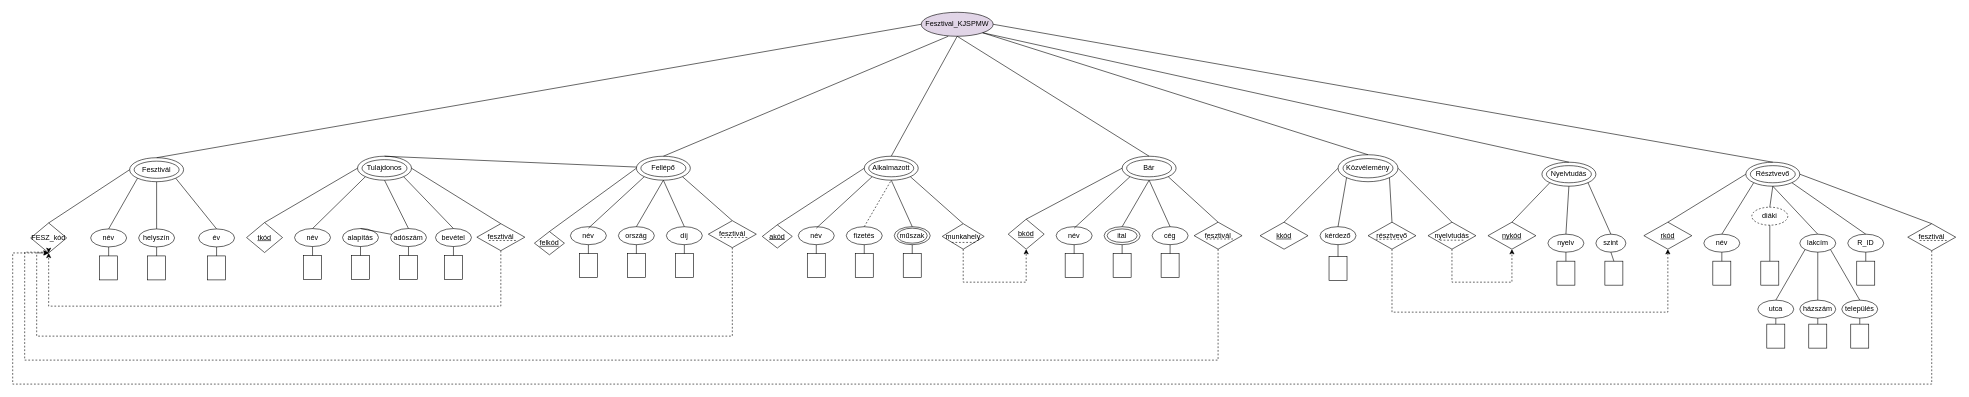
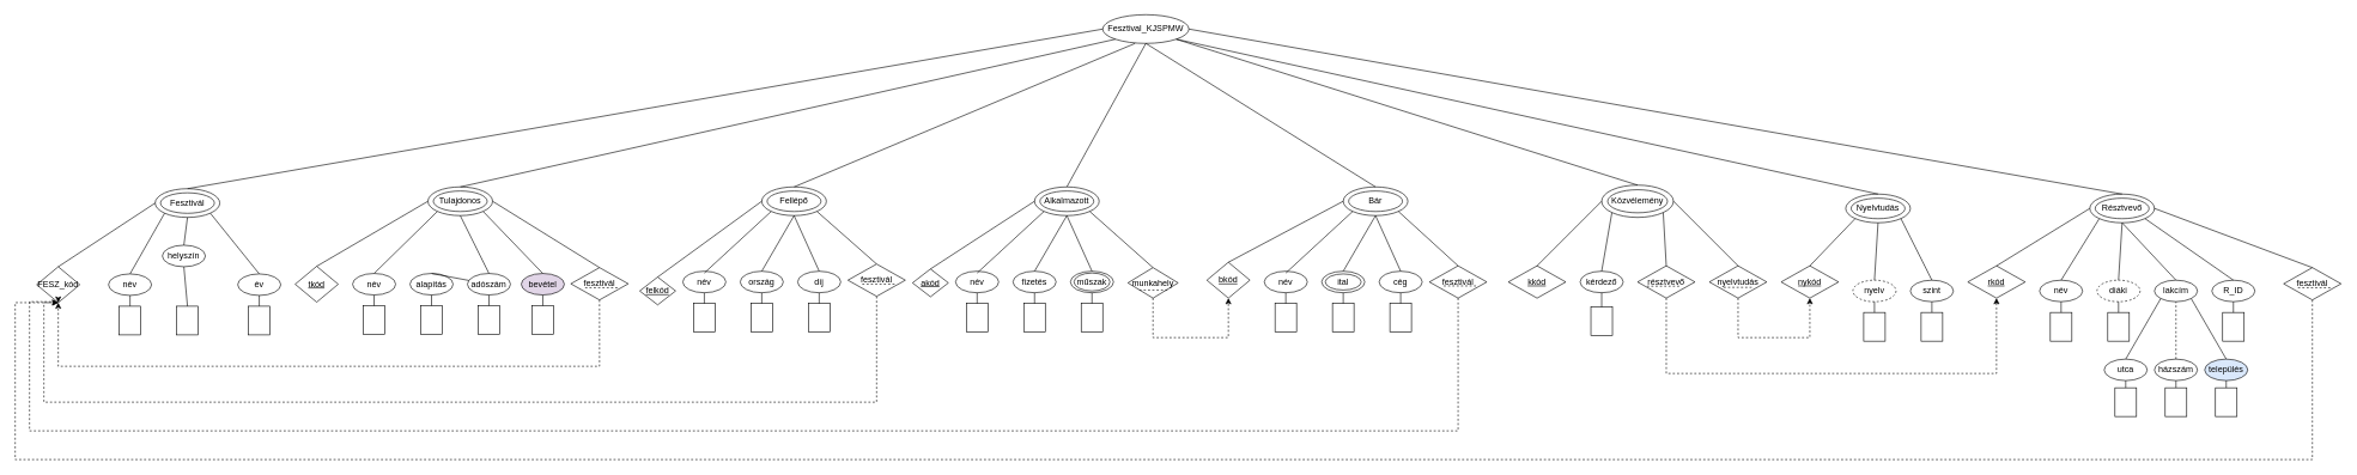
- <mxCell id="2" value="Fesztival_KJSPMW" style="ellipse;whiteSpace=wrap;html=1;fillColor=#e1d5e7;" parent="1" vertex="1"><mxGeometry x="1535" y="20" width="120" height="40" as="geometry" /></mxCell>
+ <mxCell id="2" value="Fesztival_KJSPMW" style="ellipse;whiteSpace=wrap;html=1;" parent="1" vertex="1"><mxGeometry x="1535" y="20" width="120" height="40" as="geometry" /></mxCell>
- <mxCell id="131" value="" style="endArrow=none;html=1;rounded=0;exitX=0.5;exitY=0;exitDx=0;exitDy=0;" parent="1" source="5" target="77" edge="1"><mxGeometry width="50" height="50" relative="1" as="geometry"><mxPoint x="860" y="500" as="sourcePoint" /><mxPoint x="1340" y="140" as="targetPoint" /></mxGeometry></mxCell>
+ <mxCell id="131" value="" style="endArrow=none;html=1;rounded=0;entryX=0;entryY=1;entryDx=0;entryDy=0;exitX=0.5;exitY=0;exitDx=0;exitDy=0;" parent="1" source="5" target="2" edge="1"><mxGeometry width="50" height="50" relative="1" as="geometry"><mxPoint x="860" y="500" as="sourcePoint" /><mxPoint x="1340" y="140" as="targetPoint" /></mxGeometry></mxCell>
- <mxCell id="55" value="" style="endArrow=none;html=1;rounded=0;entryX=0.5;entryY=1;entryDx=0;entryDy=0;exitX=0.5;exitY=0;exitDx=0;exitDy=0;dashed=1;" parent="1" source="52" target="50" edge="1"><mxGeometry width="50" height="50" relative="1" as="geometry"><mxPoint x="1120" y="470" as="sourcePoint" /><mxPoint x="1170" y="420" as="targetPoint" /></mxGeometry></mxCell>
+ <mxCell id="55" value="" style="endArrow=none;html=1;rounded=0;entryX=0.5;entryY=1;entryDx=0;entryDy=0;exitX=0.5;exitY=0;exitDx=0;exitDy=0;" parent="1" source="52" target="50" edge="1"><mxGeometry width="50" height="50" relative="1" as="geometry"><mxPoint x="1120" y="470" as="sourcePoint" /><mxPoint x="1170" y="420" as="targetPoint" /></mxGeometry></mxCell>
- <mxCell id="95" value="diáki" style="ellipse;whiteSpace=wrap;html=1;dashed=1;" parent="1" vertex="1"><mxGeometry x="2920" y="345" width="60" height="30" as="geometry" /></mxCell>
+ <mxCell id="95" value="diáki" style="ellipse;whiteSpace=wrap;html=1;dashed=1;" parent="1" vertex="1"><mxGeometry x="2920" y="390" width="60" height="30" as="geometry" /></mxCell>
- <mxCell id="21" value="helyszín" style="ellipse;whiteSpace=wrap;html=1;" parent="1" vertex="1"><mxGeometry x="230" y="381.25" width="60" height="30" as="geometry" /></mxCell>
+ <mxCell id="21" value="helyszín" style="ellipse;whiteSpace=wrap;html=1;" parent="1" vertex="1"><mxGeometry x="225" y="341.25" width="60" height="30" as="geometry" /></mxCell>
- <mxCell id="10" value="bevétel" style="ellipse;whiteSpace=wrap;html=1;" parent="1" vertex="1"><mxGeometry x="725" y="380.62" width="60" height="30" as="geometry" /></mxCell>
+ <mxCell id="10" value="bevétel" style="ellipse;whiteSpace=wrap;html=1;fillColor=#e1d5e7;" parent="1" vertex="1"><mxGeometry x="725" y="380.62" width="60" height="30" as="geometry" /></mxCell>
- <mxCell id="67" value="nyelv" style="ellipse;whiteSpace=wrap;html=1;" parent="1" vertex="1"><mxGeometry x="2580" y="390" width="60" height="30" as="geometry" /></mxCell>
+ <mxCell id="67" value="nyelv" style="ellipse;whiteSpace=wrap;html=1;dashed=1;" parent="1" vertex="1"><mxGeometry x="2580" y="390" width="60" height="30" as="geometry" /></mxCell>
- <mxCell id="68" value="szint" style="ellipse;whiteSpace=wrap;html=1;" parent="1" vertex="1"><mxGeometry x="2660" y="390" width="50" height="30" as="geometry" /></mxCell>
+ <mxCell id="68" value="szint" style="ellipse;whiteSpace=wrap;html=1;" parent="1" vertex="1"><mxGeometry x="2660" y="390" width="60" height="30" as="geometry" /></mxCell>
- <mxCell id="112" value="" style="endArrow=none;html=1;rounded=0;entryX=0.5;entryY=1;entryDx=0;entryDy=0;exitX=0.5;exitY=0;exitDx=0;exitDy=0;" parent="1" source="109" target="96" edge="1"><mxGeometry width="50" height="50" relative="1" as="geometry"><mxPoint x="2550" y="500" as="sourcePoint" /><mxPoint x="2600" y="450" as="targetPoint" /></mxGeometry></mxCell>
+ <mxCell id="112" value="" style="endArrow=none;html=1;rounded=0;entryX=0.5;entryY=1;entryDx=0;entryDy=0;exitX=0.5;exitY=0;exitDx=0;exitDy=0;dashed=1;" parent="1" source="109" target="96" edge="1"><mxGeometry width="50" height="50" relative="1" as="geometry"><mxPoint x="2550" y="500" as="sourcePoint" /><mxPoint x="2600" y="450" as="targetPoint" /></mxGeometry></mxCell>
- <mxCell id="108" value="település" style="ellipse;whiteSpace=wrap;html=1;" parent="1" vertex="1"><mxGeometry x="3070" y="500" width="60" height="30" as="geometry" /></mxCell>
+ <mxCell id="108" value="település" style="ellipse;whiteSpace=wrap;html=1;fillColor=#dae8fc;" parent="1" vertex="1"><mxGeometry x="3070" y="500" width="60" height="30" as="geometry" /></mxCell>
